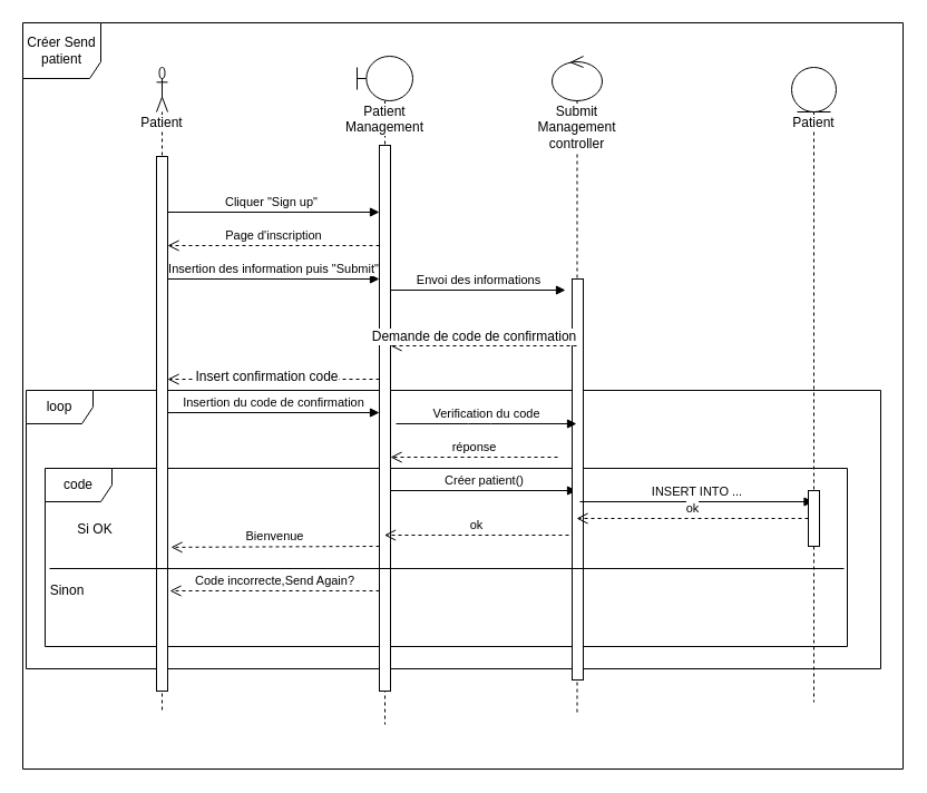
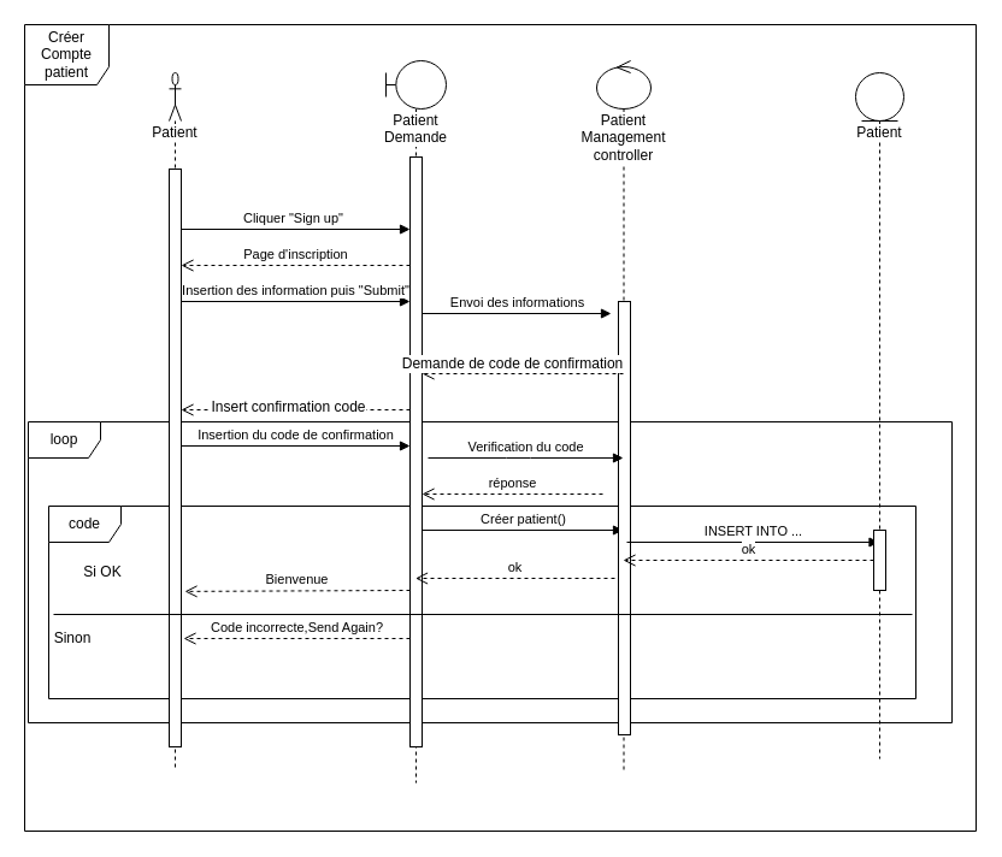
- <mxCell id="3" value="Créer Send patient&lt;br&gt;" style="shape=umlFrame;whiteSpace=wrap;html=1;width=70;height=50;" parent="1" vertex="1"><mxGeometry y="20" width="790" height="670" as="geometry" x="20" /></mxCell>
+ <mxCell id="3" value="Créer Compte patient&lt;br&gt;" style="shape=umlFrame;whiteSpace=wrap;html=1;width=70;height=50;" parent="1" vertex="1"><mxGeometry y="20" width="790" height="670" as="geometry" x="20" /></mxCell>
- <mxCell id="5" value="Patient Management" style="shape=umlLifeline;participant=umlBoundary;perimeter=lifelinePerimeter;whiteSpace=wrap;html=1;container=1;collapsible=0;recursiveResize=0;verticalAlign=top;spacingTop=36;labelBackgroundColor=#ffffff;outlineConnect=0;" parent="1" vertex="1"><mxGeometry x="320" y="50" width="50" height="600" as="geometry" /></mxCell>
+ <mxCell id="5" value="Patient Demande" style="shape=umlLifeline;participant=umlBoundary;perimeter=lifelinePerimeter;whiteSpace=wrap;html=1;container=1;collapsible=0;recursiveResize=0;verticalAlign=top;spacingTop=36;labelBackgroundColor=#ffffff;outlineConnect=0;" parent="1" vertex="1"><mxGeometry x="320" y="50" width="50" height="600" as="geometry" /></mxCell>
- <mxCell id="10" value="Submit Management controller" style="shape=umlLifeline;participant=umlControl;perimeter=lifelinePerimeter;whiteSpace=wrap;html=1;container=1;collapsible=0;recursiveResize=0;verticalAlign=top;spacingTop=36;labelBackgroundColor=#ffffff;outlineConnect=0;" parent="1" vertex="1"><mxGeometry x="495" y="50" width="45" height="590" as="geometry" /></mxCell>
+ <mxCell id="10" value="Patient Management controller" style="shape=umlLifeline;participant=umlControl;perimeter=lifelinePerimeter;whiteSpace=wrap;html=1;container=1;collapsible=0;recursiveResize=0;verticalAlign=top;spacingTop=36;labelBackgroundColor=#ffffff;outlineConnect=0;" parent="1" vertex="1"><mxGeometry x="495" y="50" width="45" height="590" as="geometry" /></mxCell>
